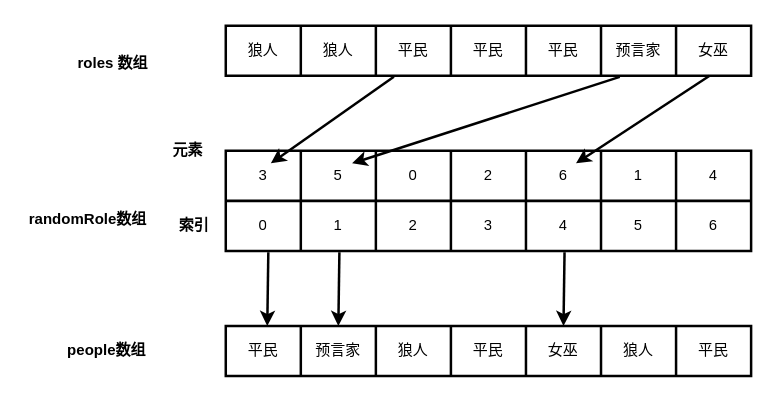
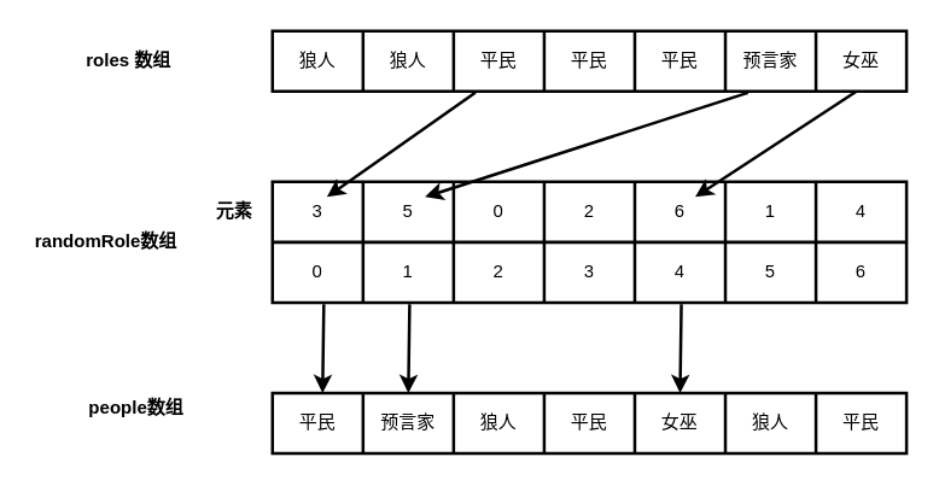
- <mxCell id="2" value="roles 数组" style="text;html=1;strokeColor=none;align=center;verticalAlign=middle;whiteSpace=wrap;rounded=0;strokeWidth=2;shadow=0;fontStyle=1" parent="1" vertex="1"><mxGeometry x="55" y="40" width="70" height="20" as="geometry" /></mxCell>
+ <mxCell id="2" value="roles 数组" style="text;html=1;strokeColor=none;align=center;verticalAlign=middle;whiteSpace=wrap;rounded=0;strokeWidth=2;shadow=0;fontStyle=1" parent="1" vertex="1"><mxGeometry x="50" y="30" width="70" height="20" as="geometry" /></mxCell>
- <mxCell id="46" value="元素" style="text;html=1;strokeColor=none;align=center;verticalAlign=middle;whiteSpace=wrap;rounded=0;strokeWidth=2;shadow=0;fontStyle=1" vertex="1" parent="1"><mxGeometry x="135" y="110" width="30" height="20" as="geometry" /></mxCell>
+ <mxCell id="46" value="元素" style="text;html=1;strokeColor=none;align=center;verticalAlign=middle;whiteSpace=wrap;rounded=0;strokeWidth=2;shadow=0;fontStyle=1" vertex="1" parent="1"><mxGeometry x="140" y="130" width="30" height="20" as="geometry" /></mxCell>
- <mxCell id="12" value="randomRole数组" style="text;html=1;strokeColor=none;align=center;verticalAlign=middle;whiteSpace=wrap;rounded=0;strokeWidth=2;shadow=0;fontStyle=1" parent="1" vertex="1"><mxGeometry x="20" y="165" width="100" height="20" as="geometry" /></mxCell>
+ <mxCell id="12" value="randomRole数组" style="text;html=1;strokeColor=none;align=center;verticalAlign=middle;whiteSpace=wrap;rounded=0;strokeWidth=2;shadow=0;fontStyle=1" parent="1" vertex="1"><mxGeometry x="20" y="150" width="100" height="20" as="geometry" /></mxCell>
- <mxCell id="47" value="索引" style="text;html=1;strokeColor=none;align=center;verticalAlign=middle;whiteSpace=wrap;rounded=0;strokeWidth=2;shadow=0;fontStyle=1" vertex="1" parent="1"><mxGeometry x="140" y="170" width="30" height="20" as="geometry" /></mxCell>
- <mxCell id="39" value="people数组" style="text;html=1;strokeColor=none;align=center;verticalAlign=middle;whiteSpace=wrap;rounded=0;strokeWidth=2;shadow=0;fontStyle=1" parent="1" vertex="1"><mxGeometry x="50" y="270" width="70" height="20" as="geometry" /></mxCell>
+ <mxCell id="39" value="people数组" style="text;html=1;strokeColor=none;align=center;verticalAlign=middle;whiteSpace=wrap;rounded=0;strokeWidth=2;shadow=0;fontStyle=1" parent="1" vertex="1"><mxGeometry x="55" y="260" width="70" height="20" as="geometry" /></mxCell>
